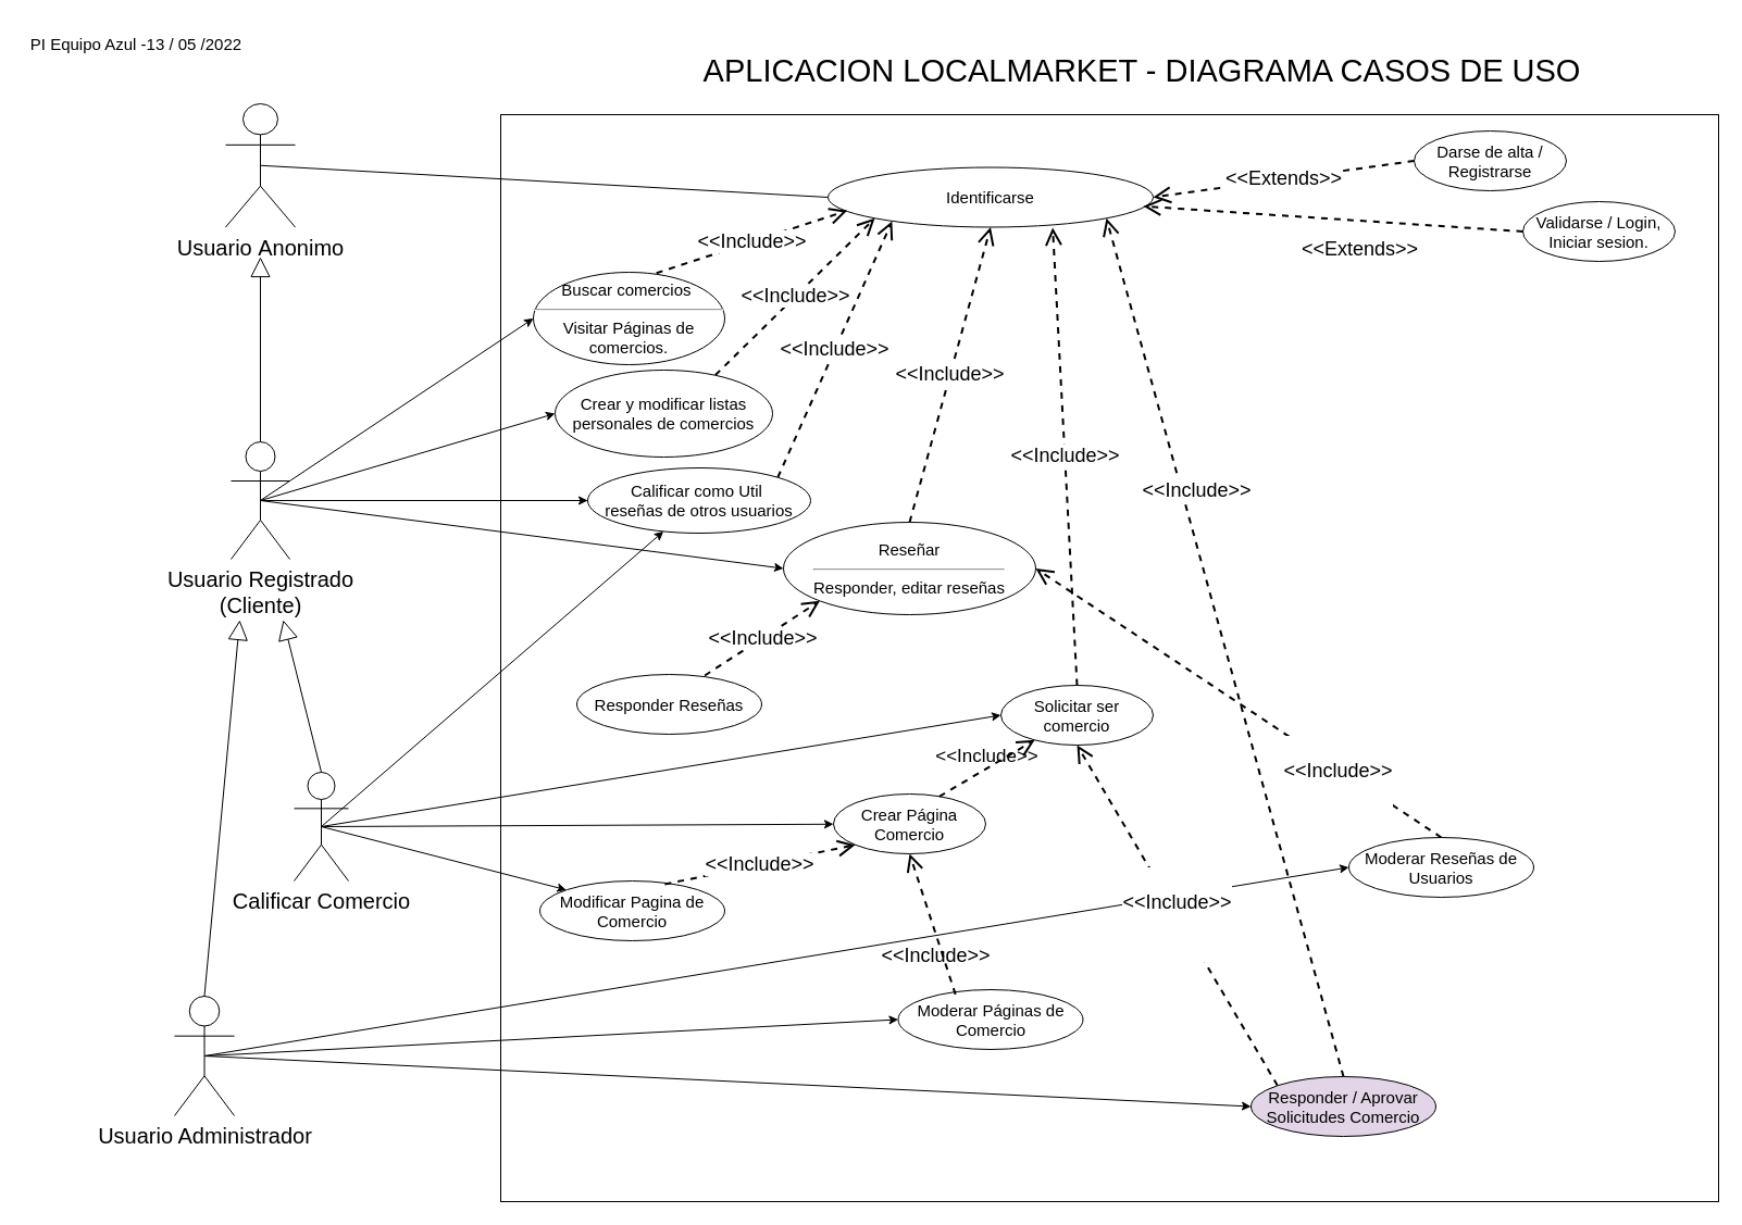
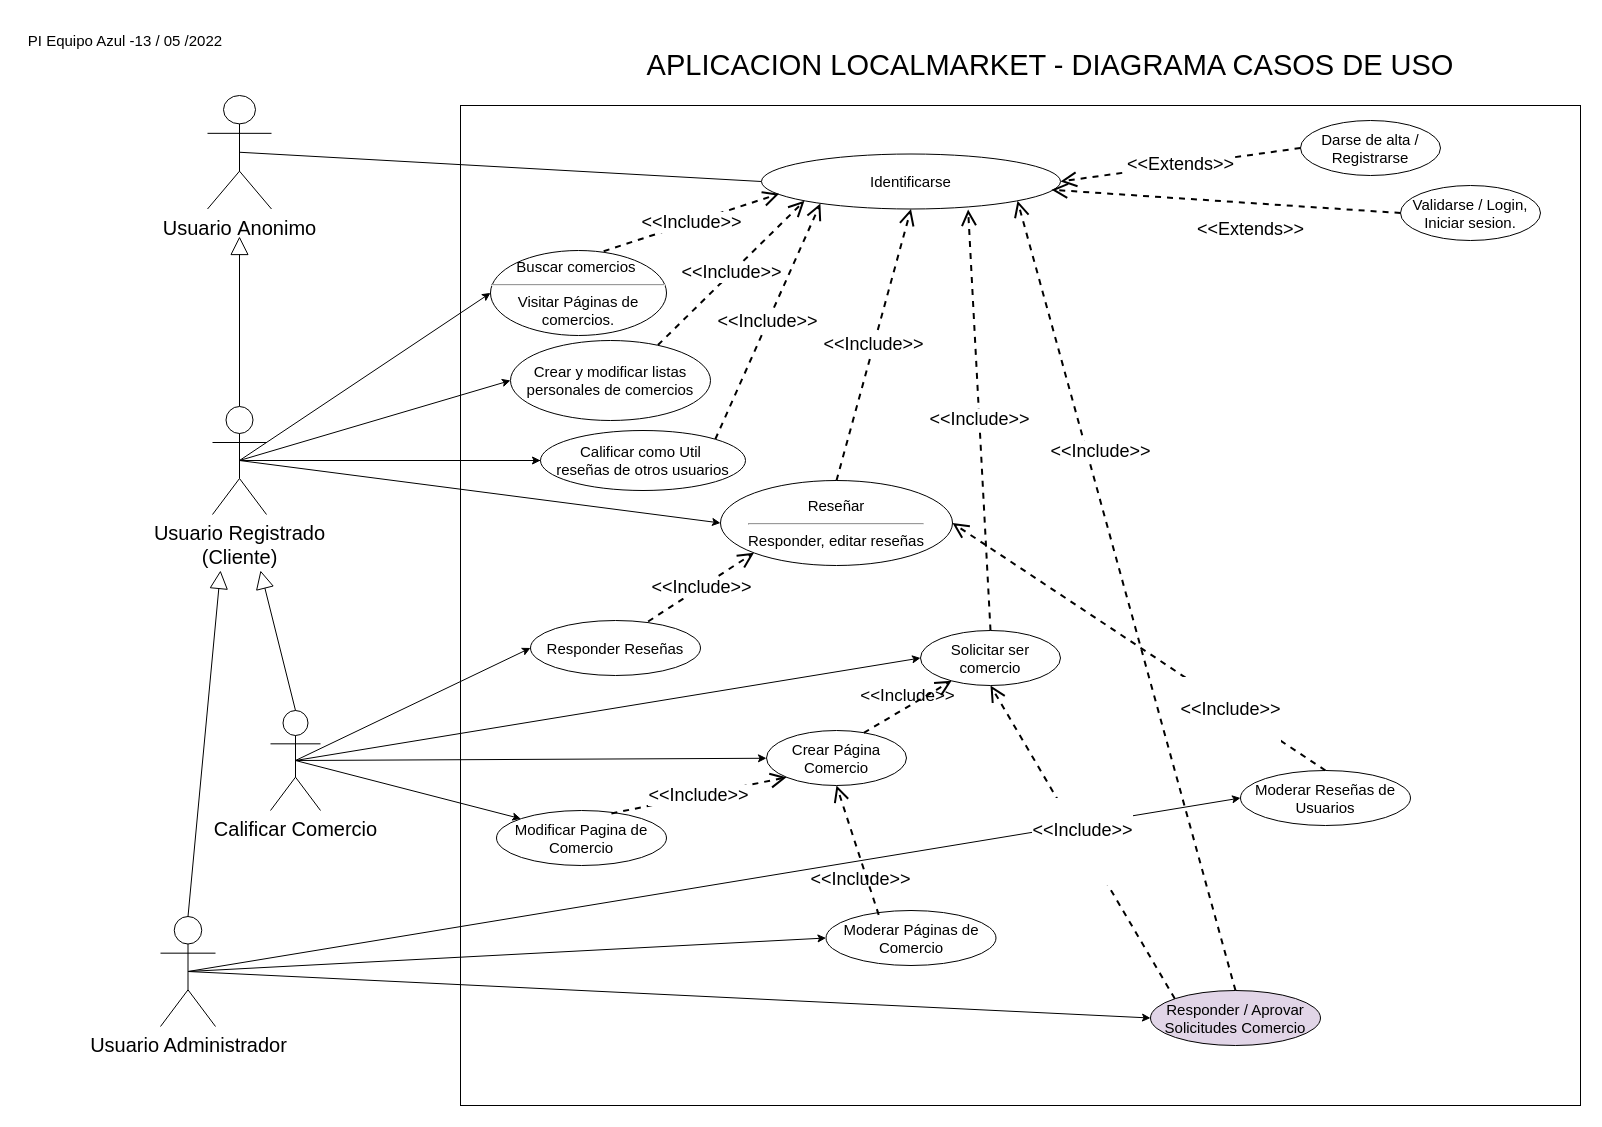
- <mxCell id="36" style="edgeStyle=none;rounded=0;orthogonalLoop=1;jettySize=auto;html=1;exitX=0.5;exitY=0.5;exitDx=0;exitDy=0;exitPerimeter=0;" parent="1" source="37" target="49" edge="1"><mxGeometry relative="1" as="geometry" /></mxCell>
+ <mxCell id="36" style="edgeStyle=none;rounded=0;orthogonalLoop=1;jettySize=auto;html=1;exitX=0.5;exitY=0.5;exitDx=0;exitDy=0;exitPerimeter=0;entryX=0;entryY=0.5;entryDx=0;entryDy=0;" parent="1" source="37" target="31" edge="1"><mxGeometry relative="1" as="geometry" /></mxCell>
